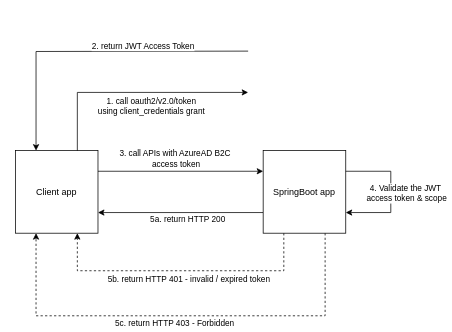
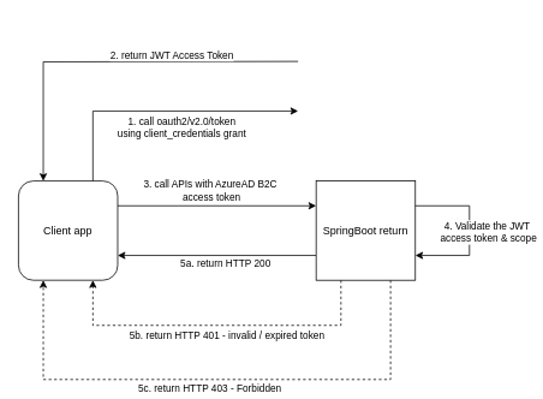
- <mxCell id="4" value="Client app" style="whiteSpace=wrap;html=1;aspect=fixed;" parent="1" vertex="1"><mxGeometry x="20" y="200" width="110" height="110" as="geometry" /></mxCell>
+ <mxCell id="4" value="Client app" style="whiteSpace=wrap;html=1;aspect=fixed;rounded=1;" parent="1" vertex="1"><mxGeometry x="20" y="200" width="110" height="110" as="geometry" /></mxCell>
- <mxCell id="13" value="SpringBoot app" style="whiteSpace=wrap;html=1;aspect=fixed;" parent="1" vertex="1"><mxGeometry x="350" y="200" width="110" height="110" as="geometry" /></mxCell>
+ <mxCell id="13" value="SpringBoot return" style="whiteSpace=wrap;html=1;aspect=fixed;" parent="1" vertex="1"><mxGeometry x="350" y="200" width="110" height="110" as="geometry" /></mxCell>
